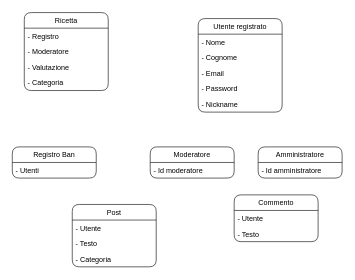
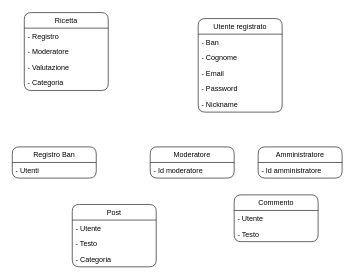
- <mxCell id="8" value="- Nome" style="text;strokeColor=none;fillColor=none;align=left;verticalAlign=top;spacingLeft=4;spacingRight=4;overflow=hidden;rotatable=0;points=[[0,0.5],[1,0.5]];portConstraint=eastwest;" vertex="1" parent="7"><mxGeometry y="26" width="140" height="26" as="geometry" /></mxCell>
+ <mxCell id="8" value="- Ban" style="text;strokeColor=none;fillColor=none;align=left;verticalAlign=top;spacingLeft=4;spacingRight=4;overflow=hidden;rotatable=0;points=[[0,0.5],[1,0.5]];portConstraint=eastwest;" vertex="1" parent="7"><mxGeometry y="26" width="140" height="26" as="geometry" /></mxCell>
